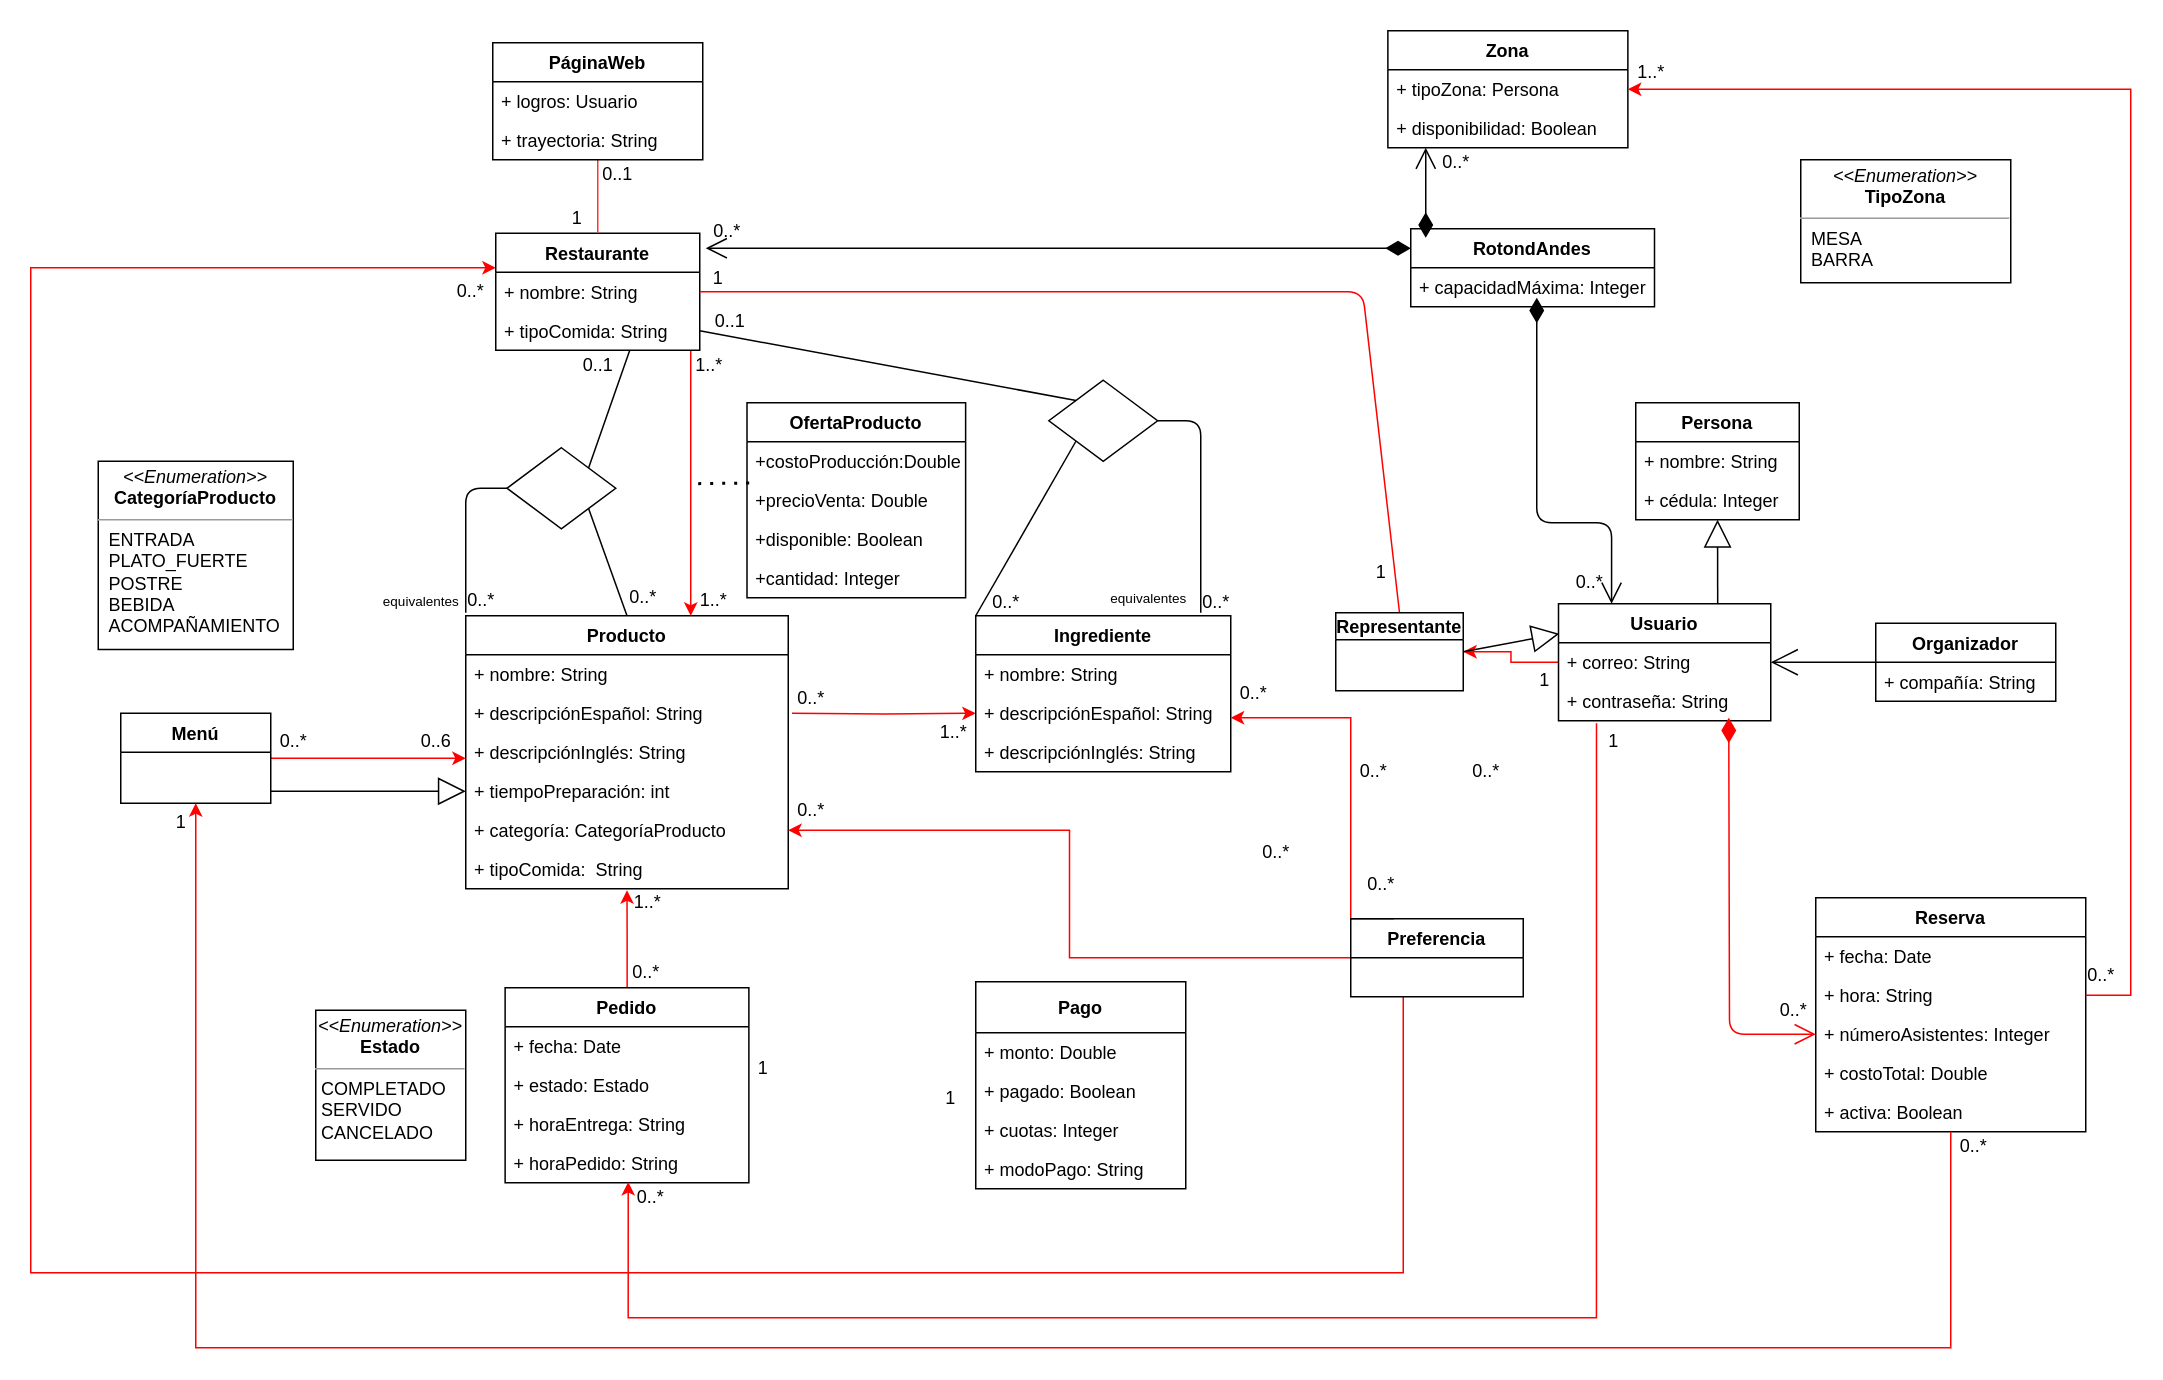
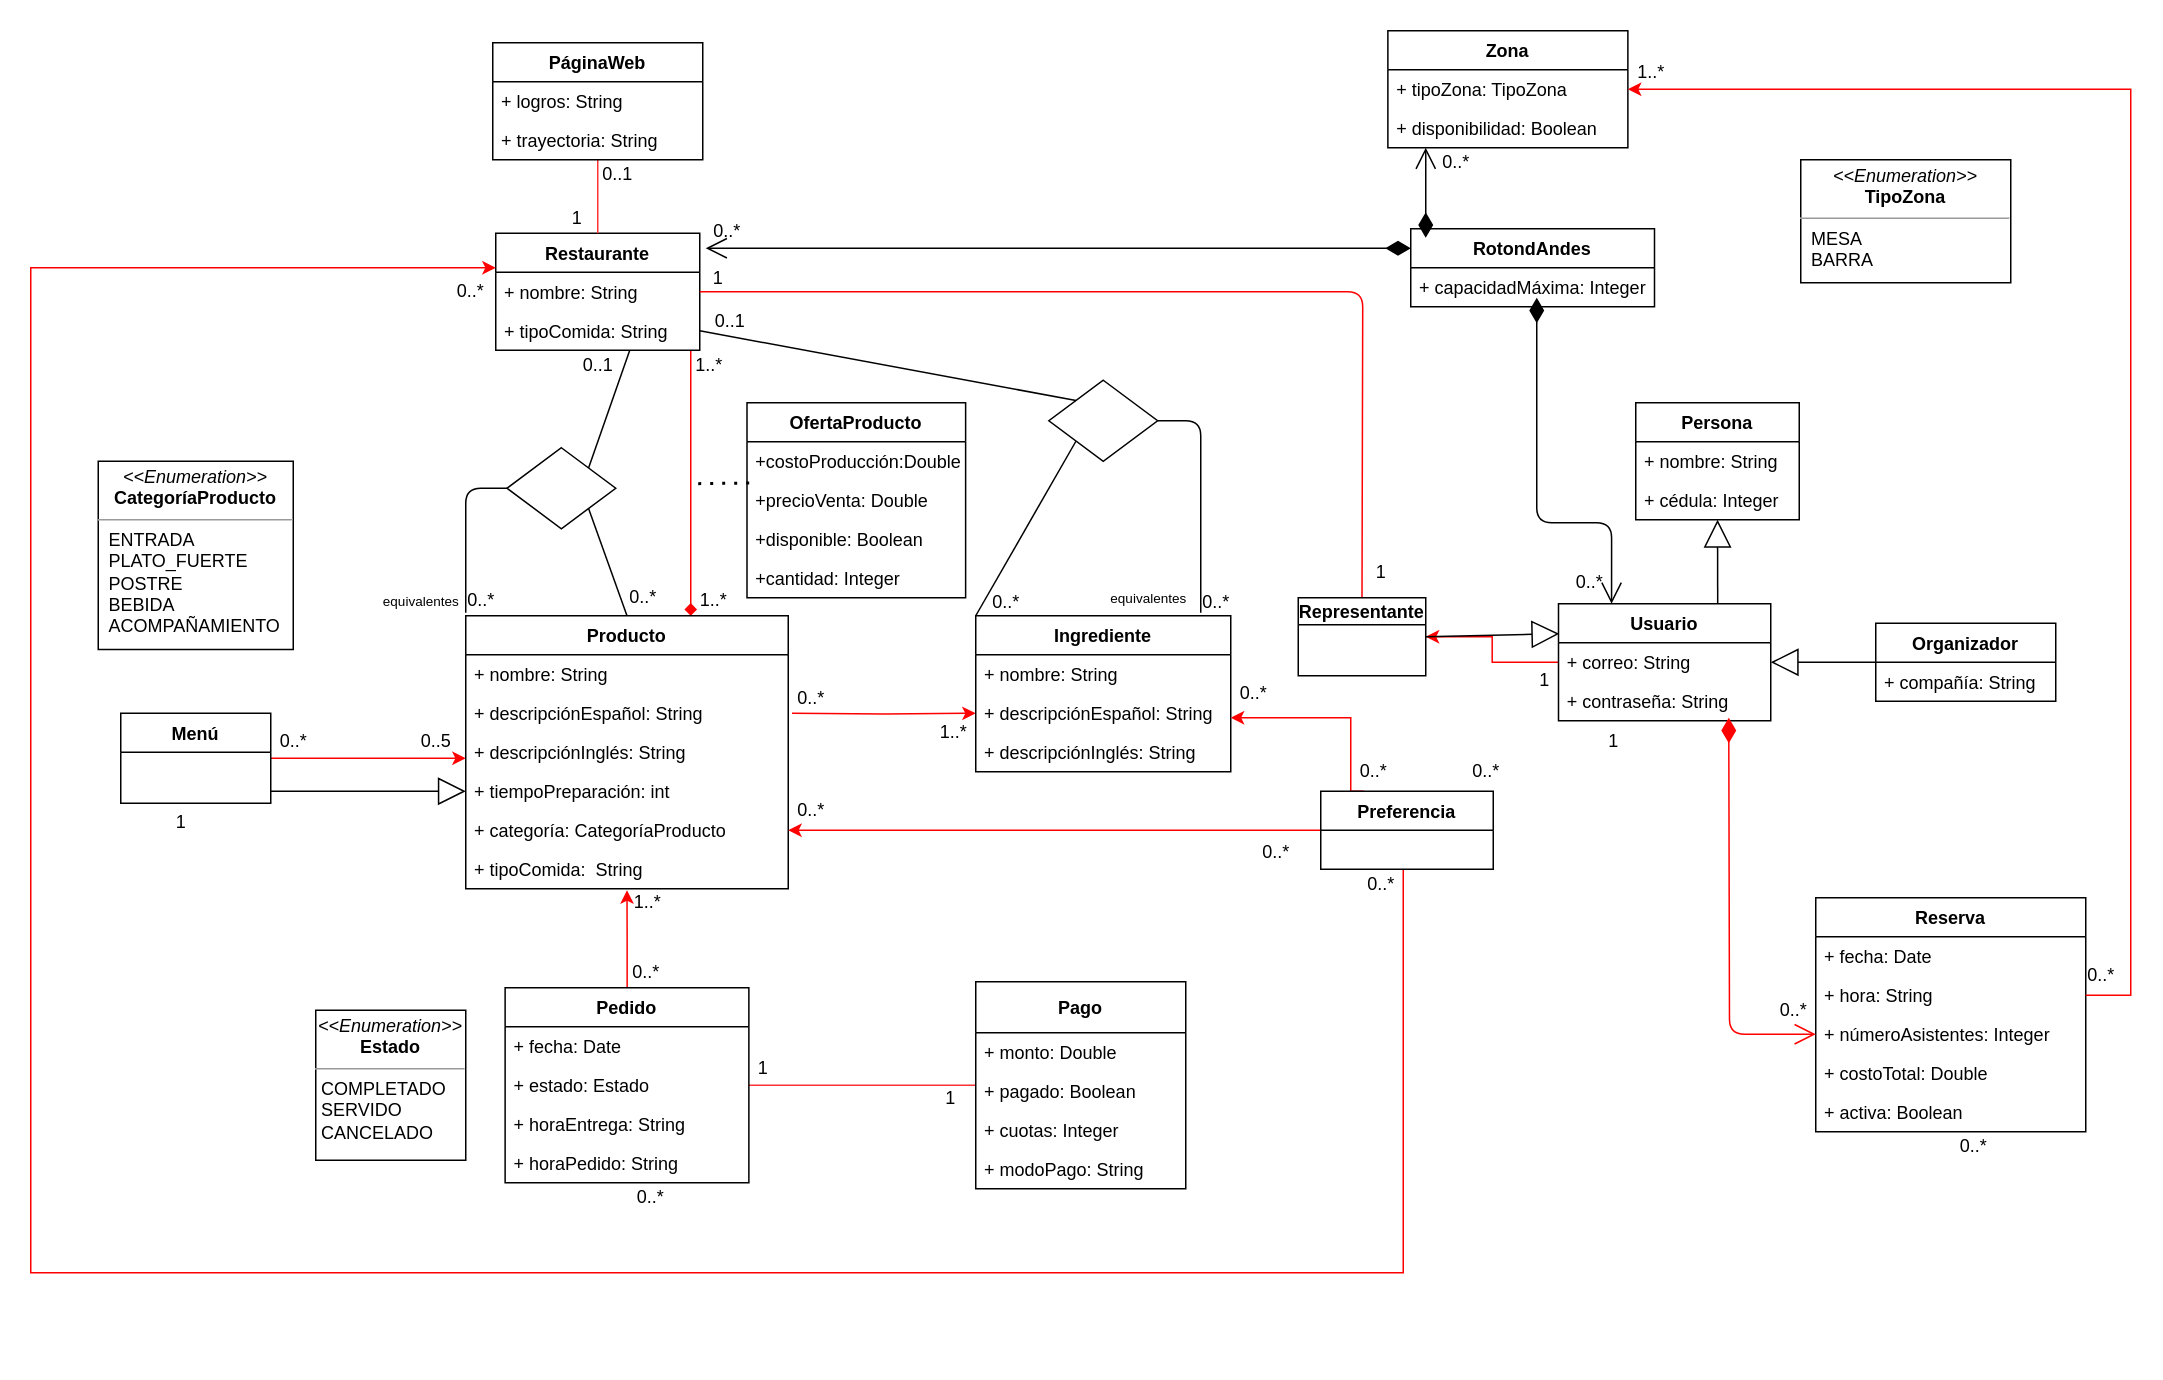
- <mxCell id="64" value="+ tipoZona: Persona" style="text;strokeColor=none;fillColor=none;align=left;verticalAlign=top;spacingLeft=4;spacingRight=4;overflow=hidden;rotatable=0;points=[[0,0.5],[1,0.5]];portConstraint=eastwest;" parent="63" vertex="1"><mxGeometry y="26" width="160" height="26" as="geometry" /></mxCell>
+ <mxCell id="64" value="+ tipoZona: TipoZona" style="text;strokeColor=none;fillColor=none;align=left;verticalAlign=top;spacingLeft=4;spacingRight=4;overflow=hidden;rotatable=0;points=[[0,0.5],[1,0.5]];portConstraint=eastwest;" parent="63" vertex="1"><mxGeometry y="26" width="160" height="26" as="geometry" /></mxCell>
- <mxCell id="29" value="+ logros: Usuario" style="text;strokeColor=none;fillColor=none;align=left;verticalAlign=top;spacingLeft=4;spacingRight=4;overflow=hidden;rotatable=0;points=[[0,0.5],[1,0.5]];portConstraint=eastwest;" parent="28" vertex="1"><mxGeometry y="26" width="140" height="26" as="geometry" /></mxCell>
+ <mxCell id="29" value="+ logros: String" style="text;strokeColor=none;fillColor=none;align=left;verticalAlign=top;spacingLeft=4;spacingRight=4;overflow=hidden;rotatable=0;points=[[0,0.5],[1,0.5]];portConstraint=eastwest;" parent="28" vertex="1"><mxGeometry y="26" width="140" height="26" as="geometry" /></mxCell>
- <mxCell id="9" style="edgeStyle=orthogonalEdgeStyle;rounded=0;orthogonalLoop=1;jettySize=auto;html=1;strokeColor=#FF0000;" parent="1" source="12" target="56" edge="1"><mxGeometry relative="1" as="geometry"><Array as="points"><mxPoint x="460" y="308" /><mxPoint x="460" y="308" /></Array></mxGeometry></mxCell>
+ <mxCell id="9" style="edgeStyle=orthogonalEdgeStyle;rounded=0;orthogonalLoop=1;jettySize=auto;html=1;strokeColor=#FF0000;endArrow=diamond;" parent="1" source="12" target="56" edge="1"><mxGeometry relative="1" as="geometry"><Array as="points"><mxPoint x="460" y="308" /><mxPoint x="460" y="308" /></Array></mxGeometry></mxCell>
- <mxCell id="107" value="Representante" style="swimlane;fontStyle=1;childLayout=stackLayout;horizontal=1;startSize=18;fillColor=none;horizontalStack=0;resizeParent=1;resizeParentMax=0;resizeLast=0;collapsible=1;marginBottom=0;" parent="1" vertex="1"><mxGeometry x="890" y="408" width="85" height="52" as="geometry" /></mxCell>
+ <mxCell id="107" value="Representante" style="swimlane;fontStyle=1;childLayout=stackLayout;horizontal=1;startSize=18;fillColor=none;horizontalStack=0;resizeParent=1;resizeParentMax=0;resizeLast=0;collapsible=1;marginBottom=0;" parent="1" vertex="1"><mxGeometry x="865" y="398" width="85" height="52" as="geometry" /></mxCell>
- <mxCell id="33" value="" style="endArrow=open;endSize=16;endFill=0;html=1;elbow=vertical;entryX=1;entryY=0.5;entryDx=0;entryDy=0;" parent="1" source="120" target="36" edge="1"><mxGeometry width="160" relative="1" as="geometry"><mxPoint x="1270" y="609" as="sourcePoint" /><mxPoint x="1179" y="616" as="targetPoint" /></mxGeometry></mxCell>
+ <mxCell id="33" value="" style="endArrow=block;endSize=16;endFill=0;html=1;elbow=vertical;entryX=1;entryY=0.5;entryDx=0;entryDy=0;" parent="1" source="120" target="36" edge="1"><mxGeometry width="160" relative="1" as="geometry"><mxPoint x="1270" y="609" as="sourcePoint" /><mxPoint x="1179" y="616" as="targetPoint" /></mxGeometry></mxCell>
- <mxCell id="17" value="0..6" style="text;html=1;align=center;verticalAlign=middle;resizable=0;points=[];autosize=1;" parent="1" vertex="1"><mxGeometry x="270" y="484" width="40" height="20" as="geometry" /></mxCell>
+ <mxCell id="17" value="0..5" style="text;html=1;align=center;verticalAlign=middle;resizable=0;points=[];autosize=1;" parent="1" vertex="1"><mxGeometry x="270" y="484" width="40" height="20" as="geometry" /></mxCell>
- <mxCell id="118" value="Preferencia" style="swimlane;fontStyle=1;childLayout=stackLayout;horizontal=1;startSize=26;fillColor=none;horizontalStack=0;resizeParent=1;resizeParentMax=0;resizeLast=0;collapsible=1;marginBottom=0;shadow=0;strokeColor=#000000;" parent="1" vertex="1"><mxGeometry x="900" y="612" width="115" height="52" as="geometry" /></mxCell>
+ <mxCell id="118" value="Preferencia" style="swimlane;fontStyle=1;childLayout=stackLayout;horizontal=1;startSize=26;fillColor=none;horizontalStack=0;resizeParent=1;resizeParentMax=0;resizeLast=0;collapsible=1;marginBottom=0;shadow=0;strokeColor=#000000;" parent="1" vertex="1"><mxGeometry x="880" y="527" width="115" height="52" as="geometry" /></mxCell>
+ <mxCell id="19" value="" style="endArrow=none;html=1;entryX=1;entryY=0.5;entryDx=0;entryDy=0;strokeColor=#FF3333;" parent="1" source="125" target="94" edge="1"><mxGeometry width="50" height="50" relative="1" as="geometry"><mxPoint x="330" y="858" as="sourcePoint" /><mxPoint x="432" y="788" as="targetPoint" /></mxGeometry></mxCell>
- <mxCell id="119" style="edgeStyle=orthogonalEdgeStyle;rounded=0;orthogonalLoop=1;jettySize=auto;html=1;entryX=0.505;entryY=0.979;entryDx=0;entryDy=0;entryPerimeter=0;exitX=0.179;exitY=1.063;exitDx=0;exitDy=0;exitPerimeter=0;strokeColor=#FF0000;" parent="1" source="37" target="96" edge="1"><mxGeometry relative="1" as="geometry"><mxPoint x="1042.5" y="662.5" as="sourcePoint" /><Array as="points"><mxPoint x="1064" y="878" /><mxPoint x="418" y="878" /></Array></mxGeometry></mxCell>
- <mxCell id="130" style="edgeStyle=orthogonalEdgeStyle;rounded=0;orthogonalLoop=1;jettySize=auto;html=1;entryX=0.5;entryY=1;entryDx=0;entryDy=0;strokeColor=#FF0000;" parent="1" source="49" target="39" edge="1"><mxGeometry relative="1" as="geometry"><Array as="points"><mxPoint x="1300" y="898" /><mxPoint x="130" y="898" /></Array></mxGeometry></mxCell>
